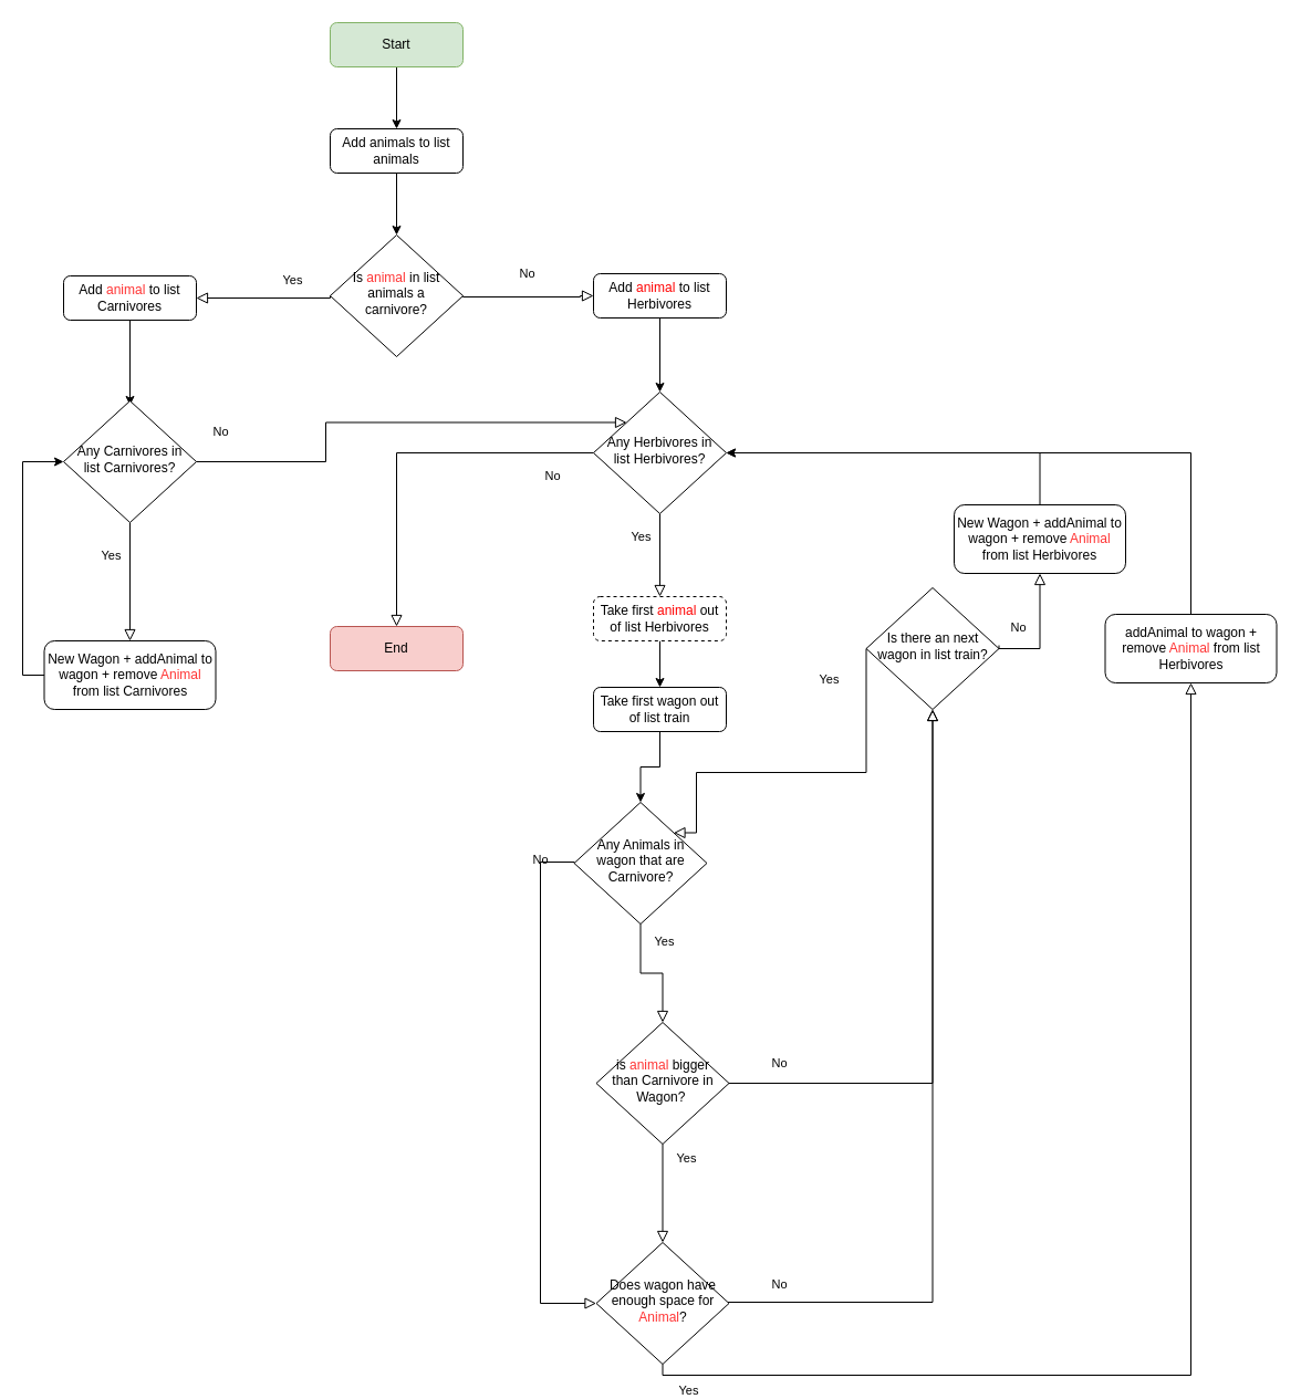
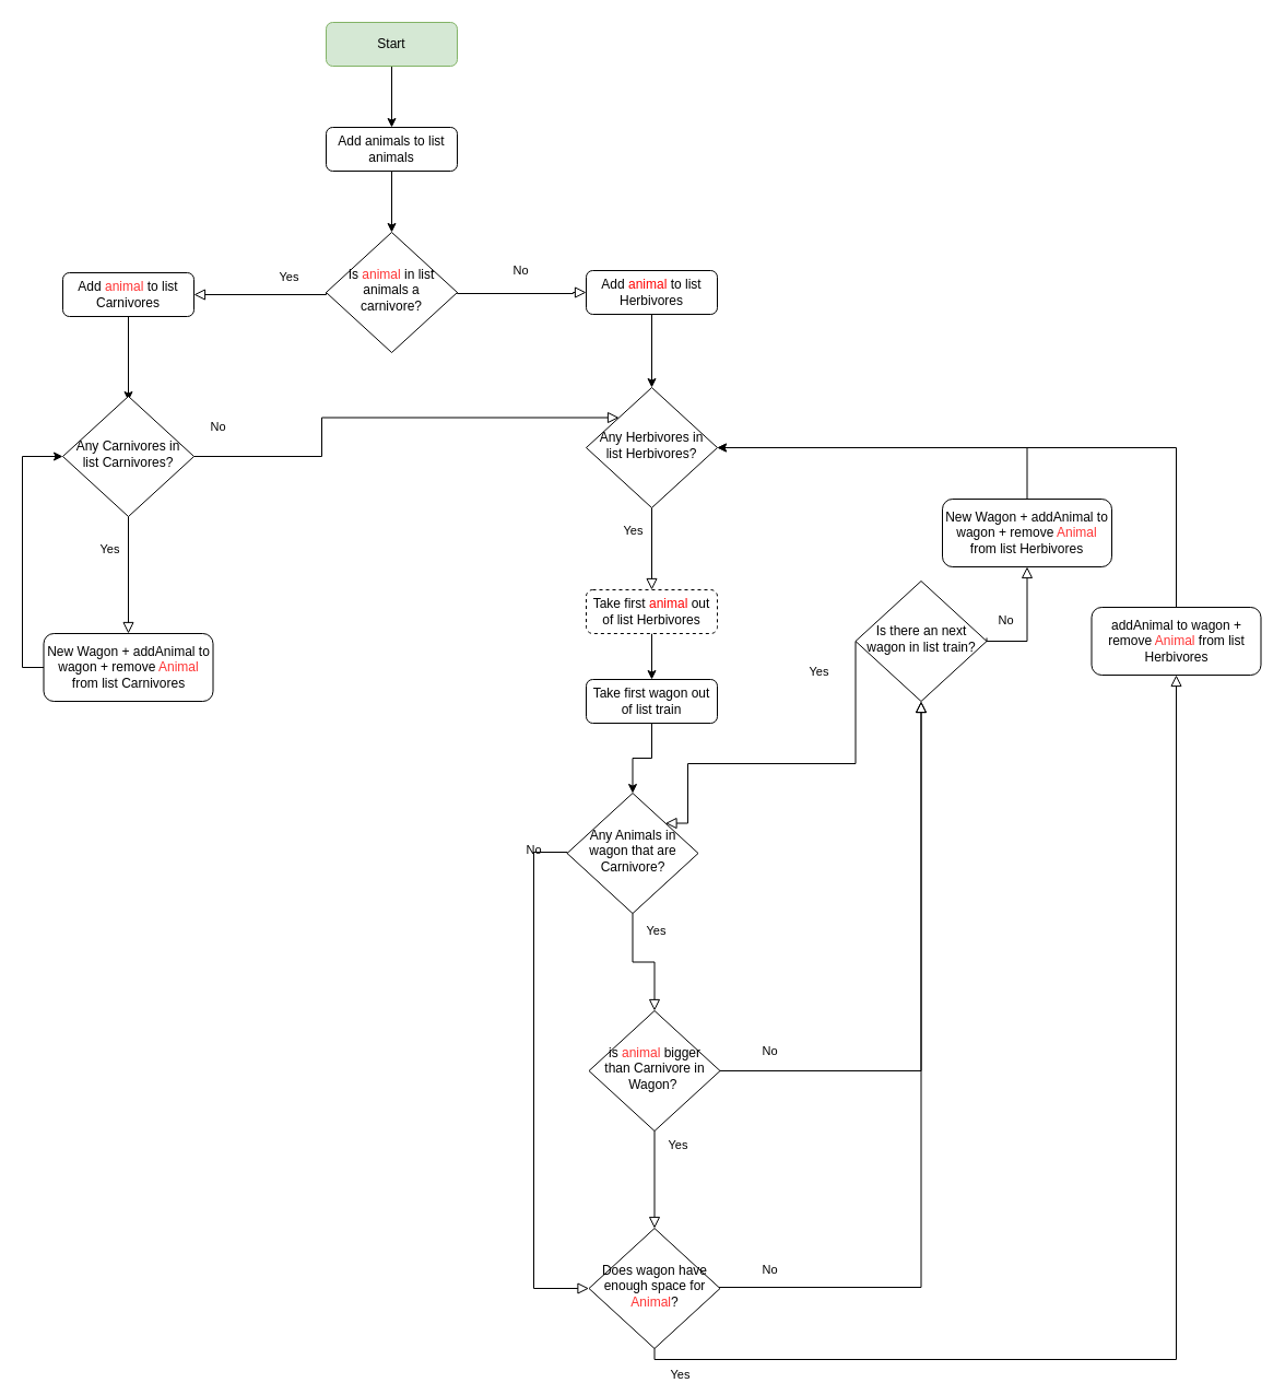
- <mxCell id="30" value="No" style="edgeStyle=orthogonalEdgeStyle;rounded=0;html=1;jettySize=auto;orthogonalLoop=1;fontSize=11;endArrow=block;endFill=0;endSize=8;strokeWidth=1;shadow=0;labelBackgroundColor=none;exitX=0;exitY=0.5;exitDx=0;exitDy=0;entryX=0.5;entryY=0;entryDx=0;entryDy=0;" parent="1" source="24" target="27" edge="1"><mxGeometry x="-0.785" y="21" relative="1" as="geometry"><mxPoint x="-1" as="offset" /><mxPoint x="-214" y="479.5" as="sourcePoint" /><mxPoint x="-154" y="567" as="targetPoint" /><Array as="points"><mxPoint x="358" y="409" /></Array></mxGeometry></mxCell>
- <mxCell id="27" value="End" style="rounded=1;whiteSpace=wrap;html=1;fontSize=12;glass=0;strokeWidth=1;shadow=0;fillColor=#f8cecc;strokeColor=#b85450;" parent="1" vertex="1"><mxGeometry x="298" y="566" width="120" height="40" as="geometry" /></mxCell>
